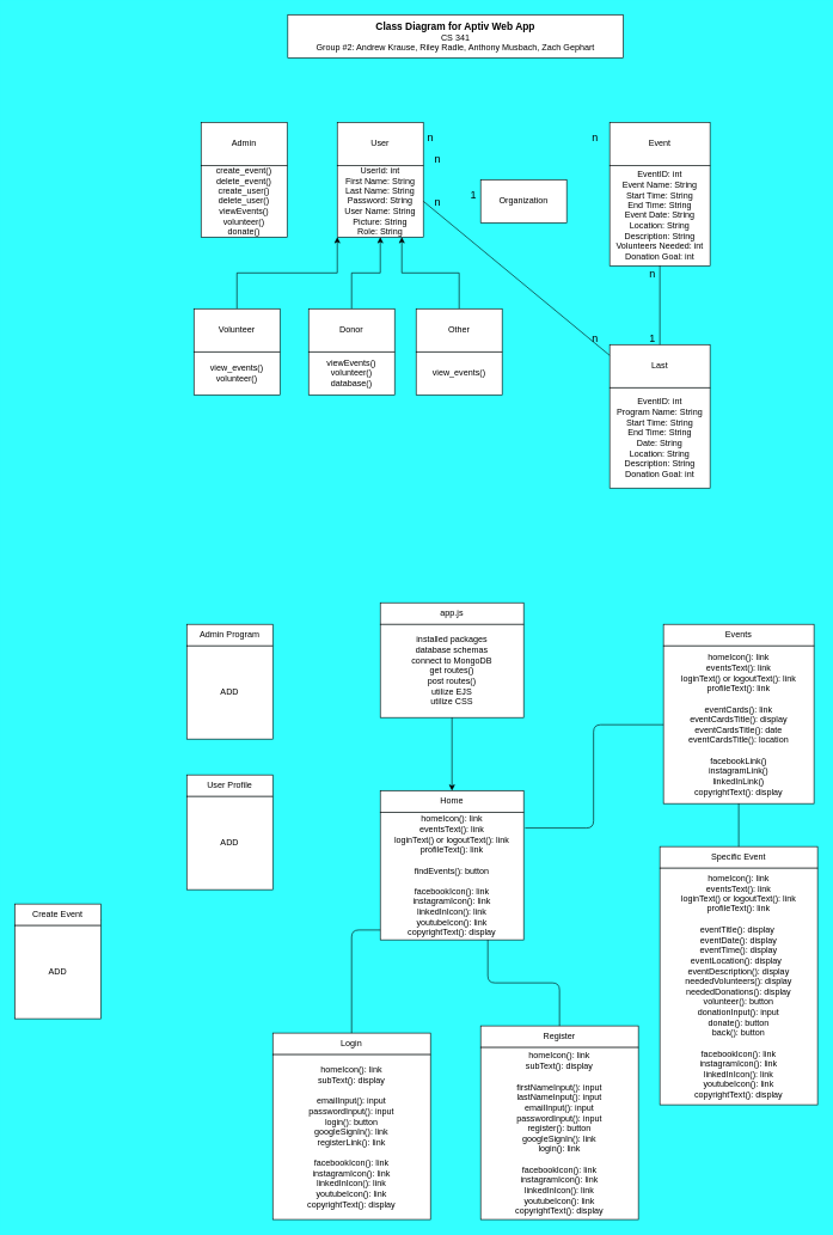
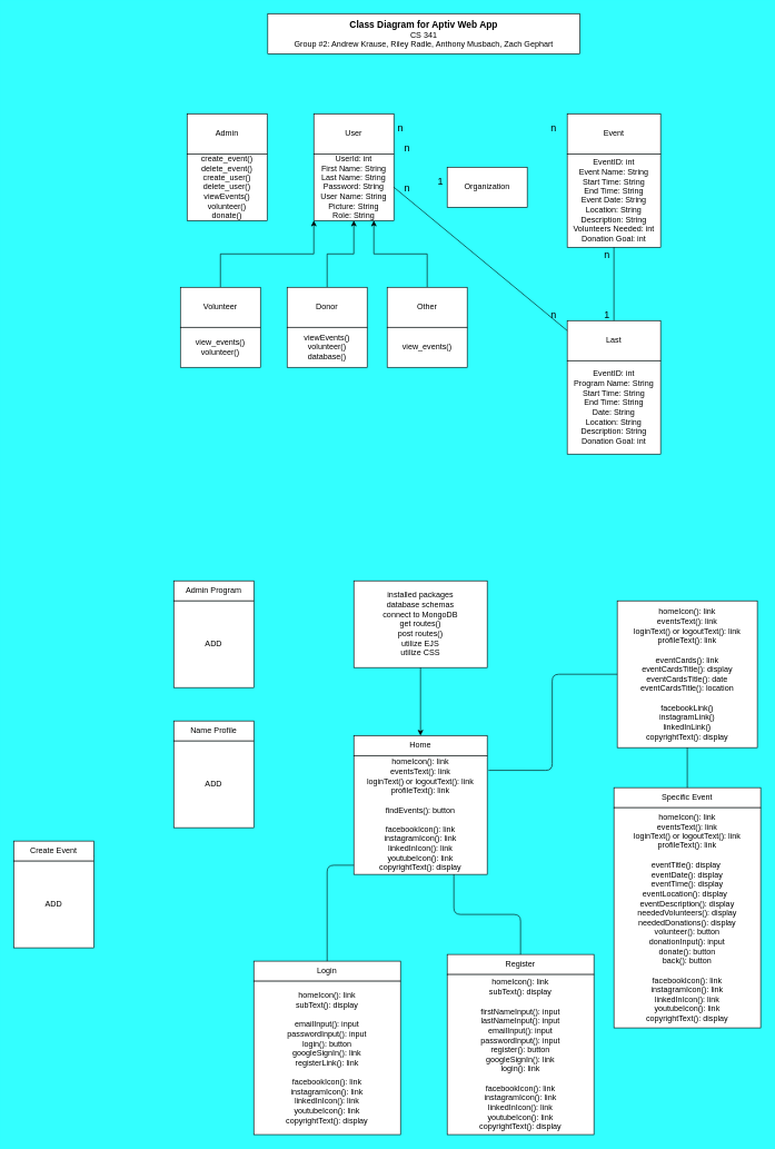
- <mxCell id="46" value="app.js" style="rounded=0;whiteSpace=wrap;html=1;" vertex="1" parent="1"><mxGeometry x="530" y="840" width="200" height="30" as="geometry" /></mxCell>
- <mxCell id="33" value="Events" style="rounded=0;whiteSpace=wrap;html=1;" vertex="1" parent="1"><mxGeometry x="925" y="870" width="210" height="30" as="geometry" /></mxCell>
- <mxCell id="38" value="User Profile" style="rounded=0;whiteSpace=wrap;html=1;" vertex="1" parent="1"><mxGeometry x="260" y="1080" width="120" height="30" as="geometry" /></mxCell>
+ <mxCell id="38" value="Name Profile" style="rounded=0;whiteSpace=wrap;html=1;" vertex="1" parent="1"><mxGeometry x="260" y="1080" width="120" height="30" as="geometry" /></mxCell>
